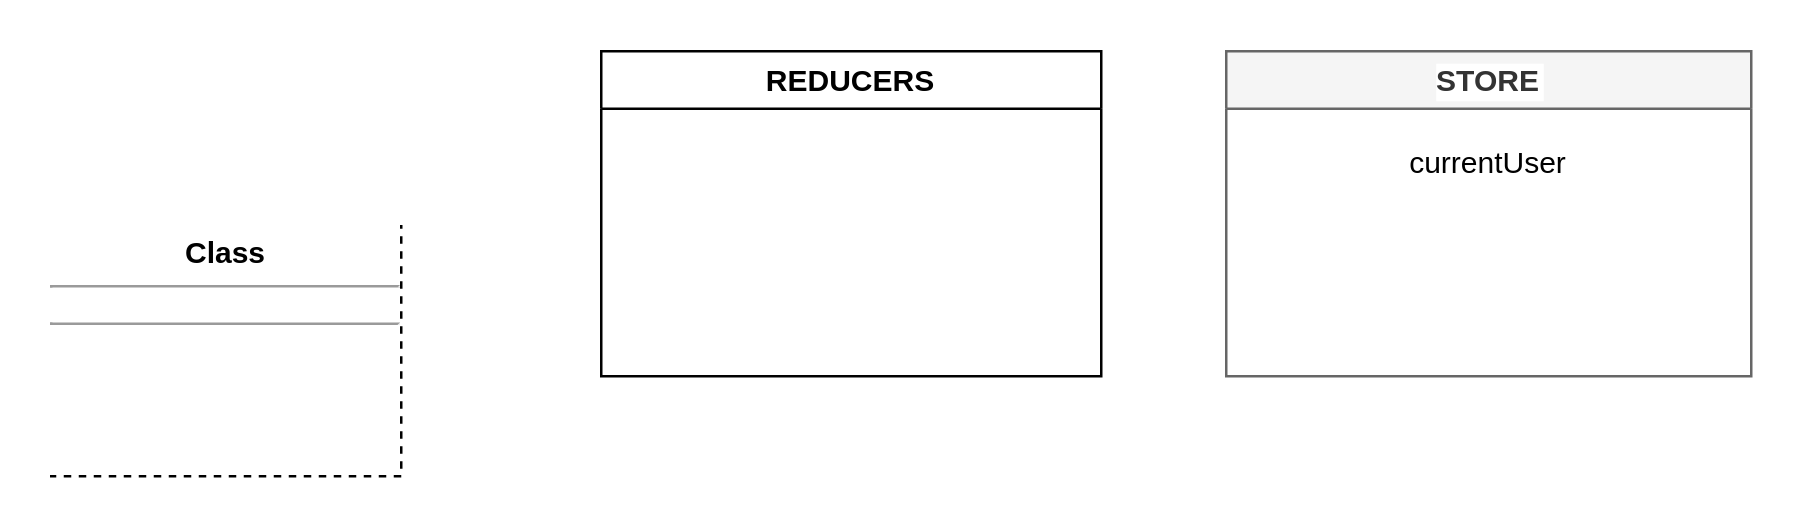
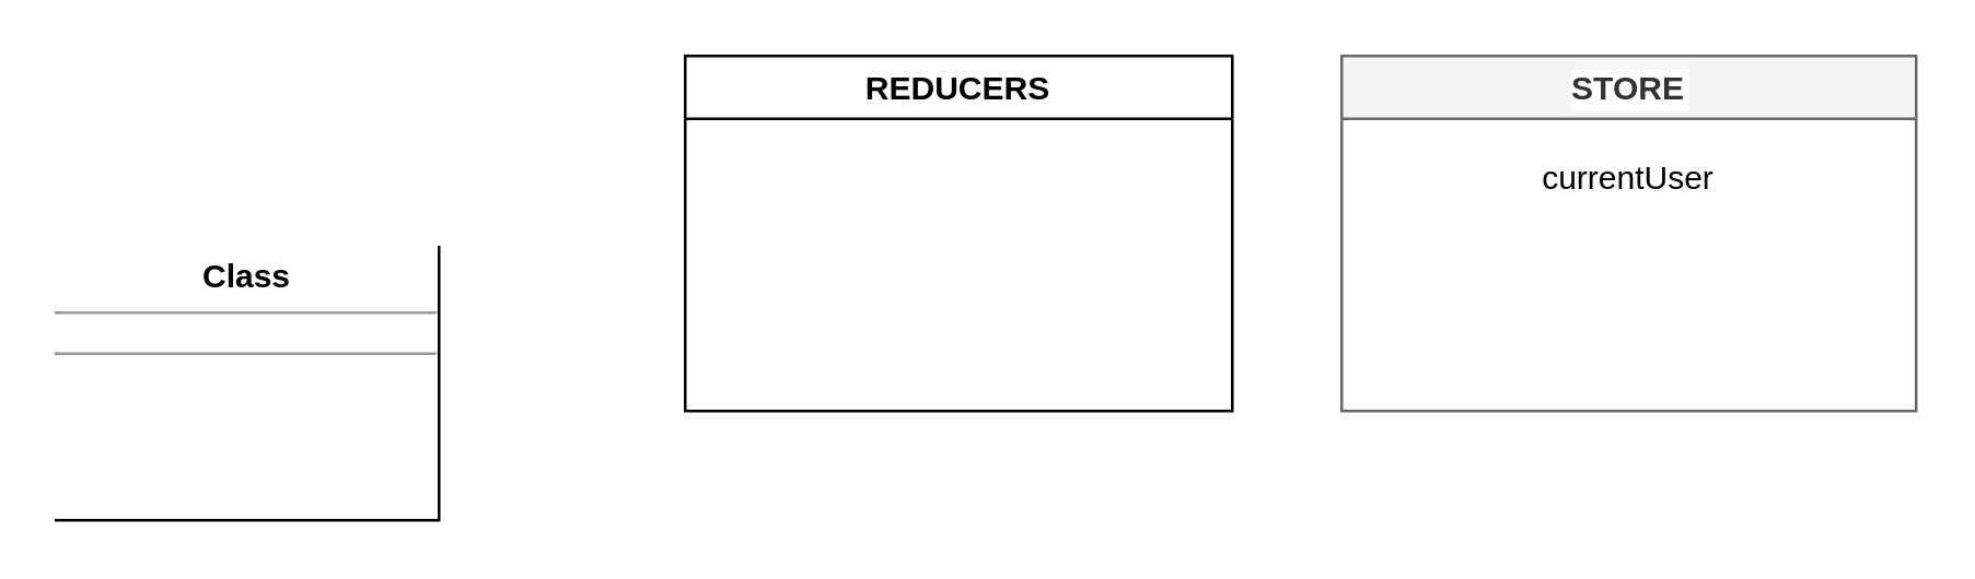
- <mxCell id="4" value="REDUCERS" style="swimlane;labelBackgroundColor=#FFFFFF;fillColor=default;" vertex="1" parent="1"><mxGeometry x="240" y="20" width="200" height="130" as="geometry" /></mxCell>
+ <mxCell id="4" value="REDUCERS" style="swimlane;labelBackgroundColor=#FFFFFF;fillColor=default;" vertex="1" parent="1"><mxGeometry x="250" y="20" width="200" height="130" as="geometry" /></mxCell>
- <mxCell id="5" value="&lt;p style=&quot;margin:0px;margin-top:4px;text-align:center;&quot;&gt;&lt;b&gt;Class&lt;/b&gt;&lt;/p&gt;&lt;hr size=&quot;1&quot;/&gt;&lt;div style=&quot;height:2px;&quot;&gt;&lt;/div&gt;&lt;hr size=&quot;1&quot;/&gt;&lt;div style=&quot;height:2px;&quot;&gt;&lt;/div&gt;" style="verticalAlign=top;align=left;overflow=fill;fontSize=12;fontFamily=Helvetica;html=1;labelBackgroundColor=#FFFFFF;fillColor=default;dashed=1;" vertex="1" parent="1"><mxGeometry x="20" y="90" width="140" height="100" as="geometry" /></mxCell>
+ <mxCell id="5" value="&lt;p style=&quot;margin:0px;margin-top:4px;text-align:center;&quot;&gt;&lt;b&gt;Class&lt;/b&gt;&lt;/p&gt;&lt;hr size=&quot;1&quot;/&gt;&lt;div style=&quot;height:2px;&quot;&gt;&lt;/div&gt;&lt;hr size=&quot;1&quot;/&gt;&lt;div style=&quot;height:2px;&quot;&gt;&lt;/div&gt;" style="verticalAlign=top;align=left;overflow=fill;fontSize=12;fontFamily=Helvetica;html=1;labelBackgroundColor=#FFFFFF;fillColor=default;" vertex="1" parent="1"><mxGeometry x="20" y="90" width="140" height="100" as="geometry" /></mxCell>
